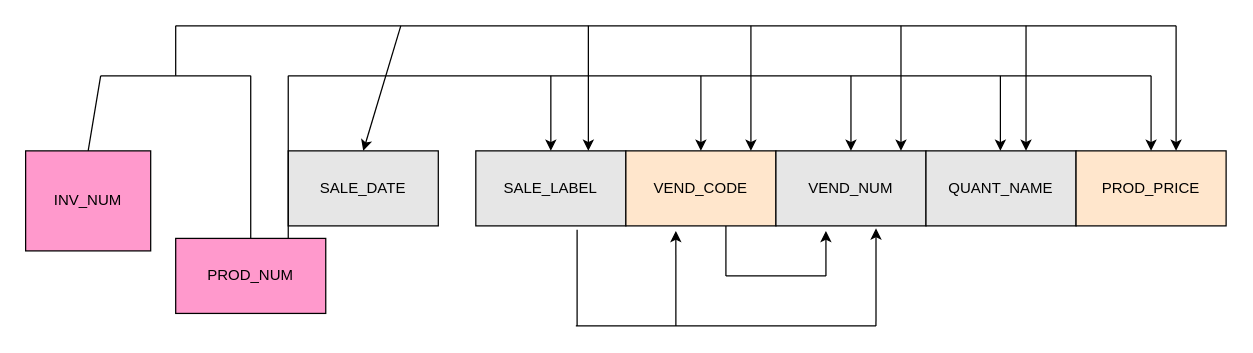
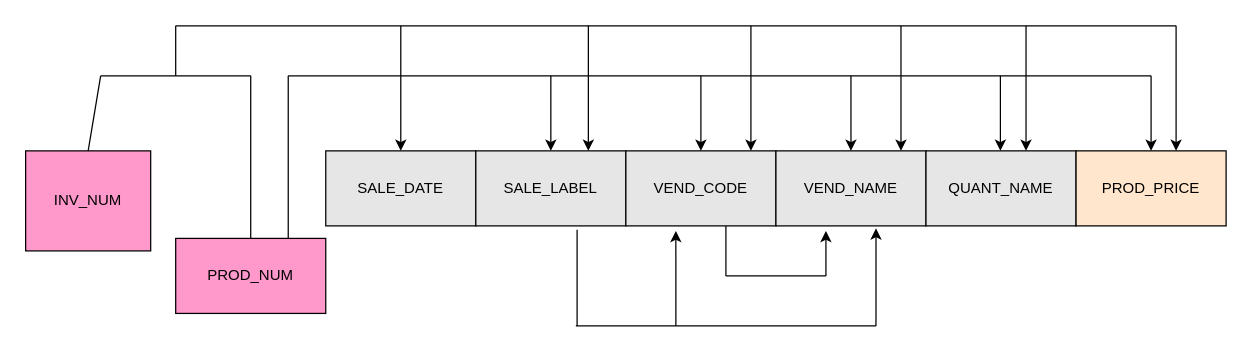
- <mxCell id="3" value="SALE_DATE" style="rounded=0;whiteSpace=wrap;html=1;fillColor=#E6E6E6;" vertex="1" parent="1"><mxGeometry x="230" y="120" width="120" height="60" as="geometry" /></mxCell>
+ <mxCell id="3" value="SALE_DATE" style="rounded=0;whiteSpace=wrap;html=1;fillColor=#E6E6E6;" vertex="1" parent="1"><mxGeometry x="260" y="120" width="120" height="60" as="geometry" /></mxCell>
- <mxCell id="5" value="VEND_CODE" style="rounded=0;whiteSpace=wrap;html=1;fillColor=#ffe6cc;" vertex="1" parent="1"><mxGeometry x="500" y="120" width="120" height="60" as="geometry" /></mxCell>
+ <mxCell id="5" value="VEND_CODE" style="rounded=0;whiteSpace=wrap;html=1;fillColor=#E6E6E6;" vertex="1" parent="1"><mxGeometry x="500" y="120" width="120" height="60" as="geometry" /></mxCell>
- <mxCell id="6" value="VEND_NUM" style="rounded=0;whiteSpace=wrap;html=1;fillColor=#E6E6E6;" vertex="1" parent="1"><mxGeometry x="620" y="120" width="120" height="60" as="geometry" /></mxCell>
+ <mxCell id="6" value="VEND_NAME" style="rounded=0;whiteSpace=wrap;html=1;fillColor=#E6E6E6;" vertex="1" parent="1"><mxGeometry x="620" y="120" width="120" height="60" as="geometry" /></mxCell>
